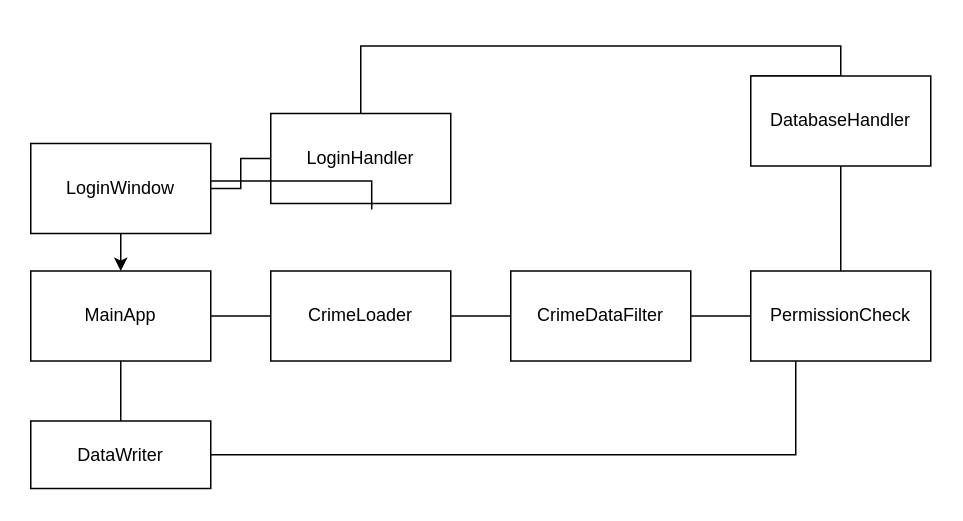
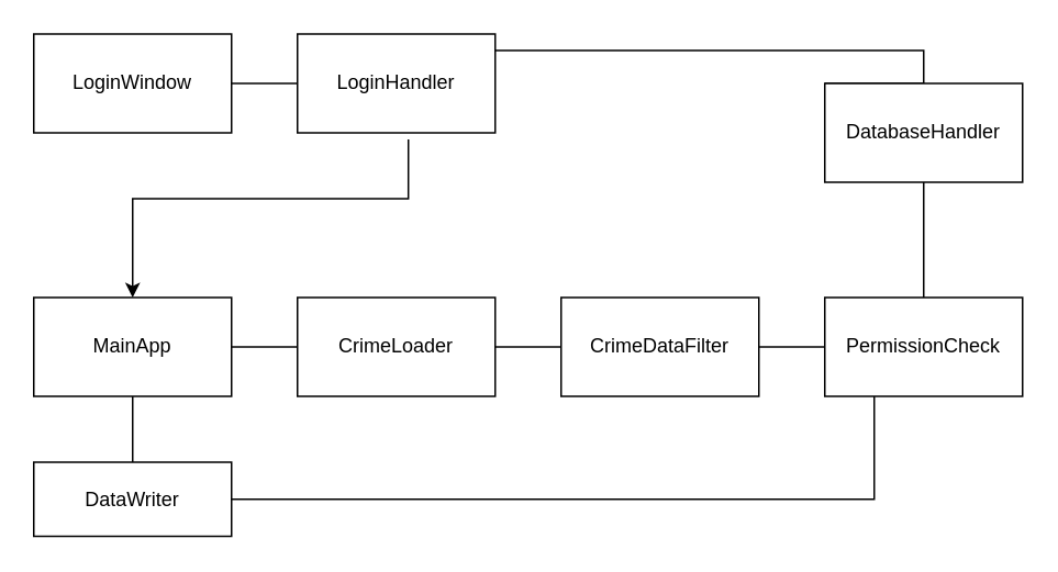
- <mxCell id="3" value="LoginHandler" style="rounded=0;whiteSpace=wrap;html=1;" parent="1" vertex="1"><mxGeometry x="180" y="75" width="120" height="60" as="geometry" /></mxCell>
+ <mxCell id="3" value="LoginHandler" style="rounded=0;whiteSpace=wrap;html=1;" parent="1" vertex="1"><mxGeometry x="180" y="20" width="120" height="60" as="geometry" /></mxCell>
- <mxCell id="7" value="LoginWindow" style="rounded=0;whiteSpace=wrap;html=1;" parent="1" vertex="1"><mxGeometry x="20" y="95" width="120" height="60" as="geometry" /></mxCell>
+ <mxCell id="7" value="LoginWindow" style="rounded=0;whiteSpace=wrap;html=1;" parent="1" vertex="1"><mxGeometry x="20" y="20" width="120" height="60" as="geometry" /></mxCell>
